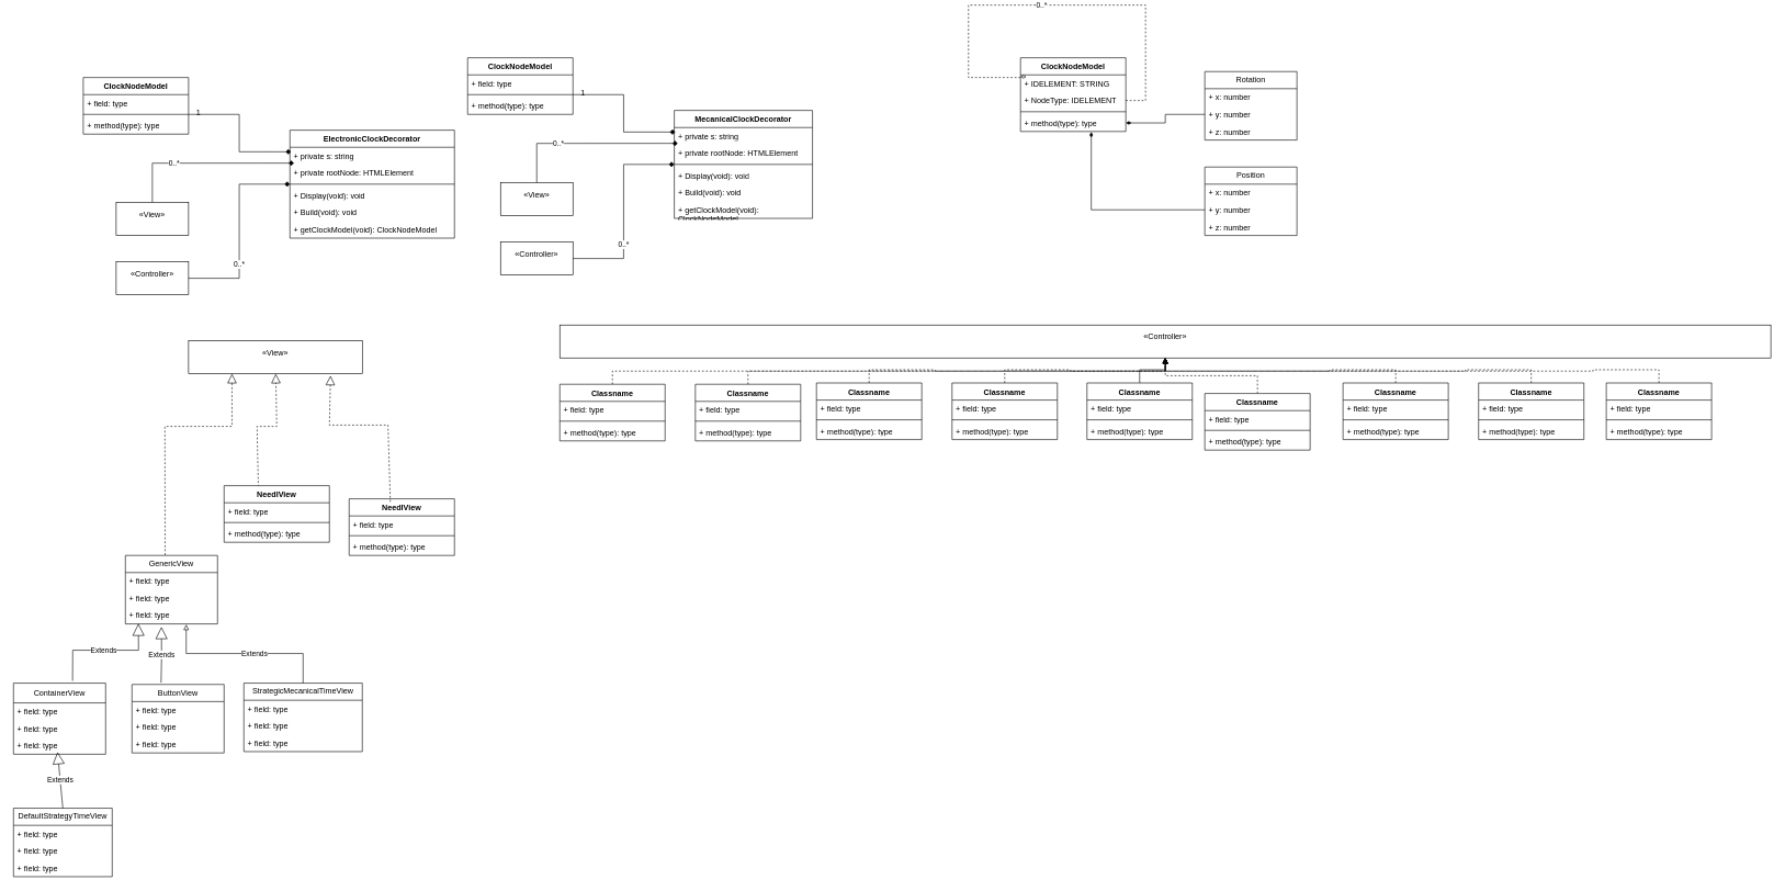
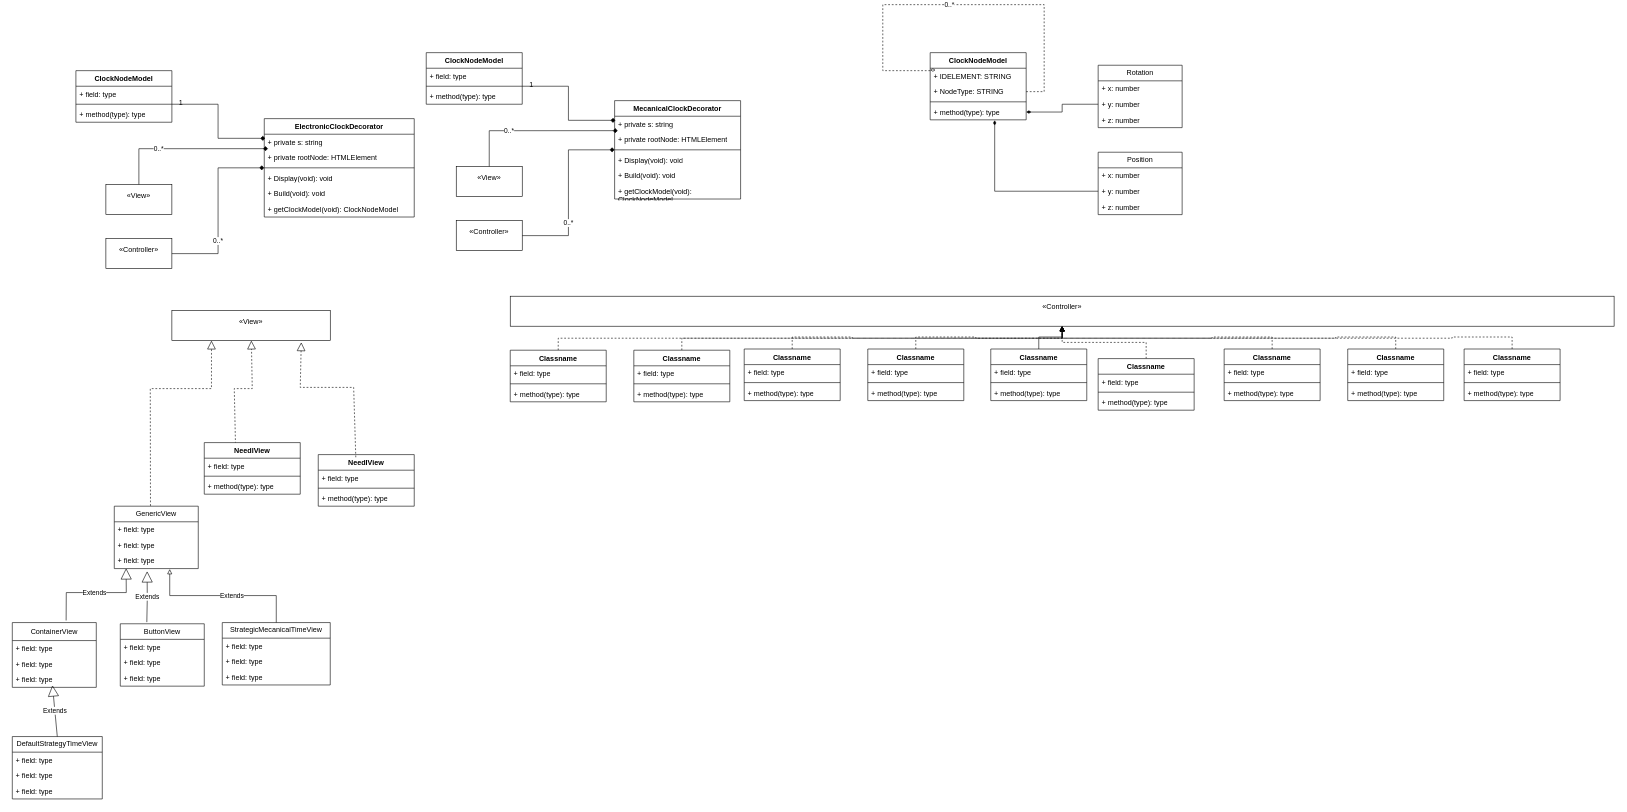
- <mxCell id="127" value="+ NodeType: IDELEMENT" style="text;strokeColor=none;fillColor=none;align=left;verticalAlign=top;spacingLeft=4;spacingRight=4;overflow=hidden;rotatable=0;points=[[0,0.5],[1,0.5]];portConstraint=eastwest;whiteSpace=wrap;html=1;" vertex="1" parent="123"><mxGeometry y="52" width="160" height="26" as="geometry" /></mxCell>
+ <mxCell id="127" value="+ NodeType: STRING" style="text;strokeColor=none;fillColor=none;align=left;verticalAlign=top;spacingLeft=4;spacingRight=4;overflow=hidden;rotatable=0;points=[[0,0.5],[1,0.5]];portConstraint=eastwest;whiteSpace=wrap;html=1;" vertex="1" parent="123"><mxGeometry y="52" width="160" height="26" as="geometry" /></mxCell>
